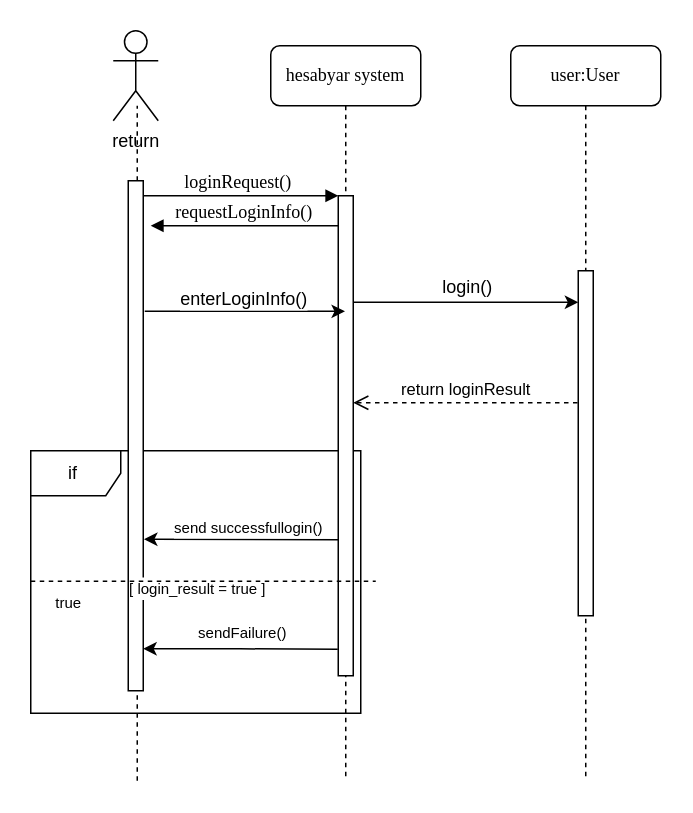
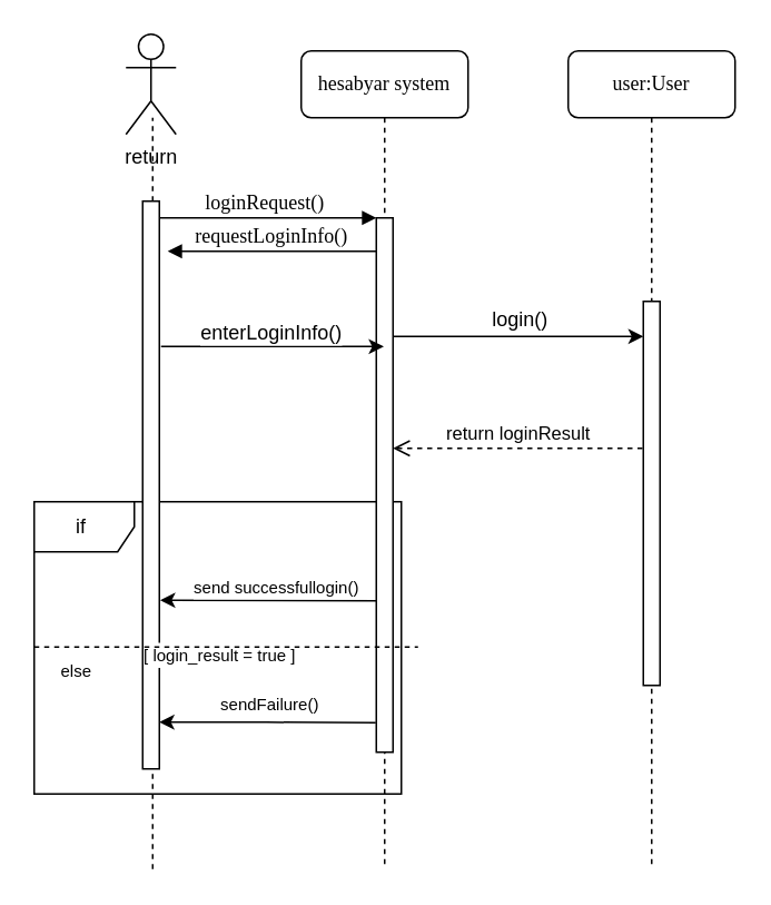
- <mxCell id="24" value="&lt;span style=&quot;font-size: 10px&quot;&gt;true&lt;/span&gt;" style="text;html=1;resizable=0;points=[];align=center;verticalAlign=middle;labelBackgroundColor=#ffffff;" parent="1" vertex="1" connectable="0"><mxGeometry x="50.164" y="410.192" as="geometry"><mxPoint x="-6" y="-10" as="offset" /></mxGeometry></mxCell>
+ <mxCell id="24" value="&lt;span style=&quot;font-size: 10px&quot;&gt;else&lt;/span&gt;" style="text;html=1;resizable=0;points=[];align=center;verticalAlign=middle;labelBackgroundColor=#ffffff;" parent="1" vertex="1" connectable="0"><mxGeometry x="50.164" y="410.192" as="geometry"><mxPoint x="-6" y="-10" as="offset" /></mxGeometry></mxCell>
